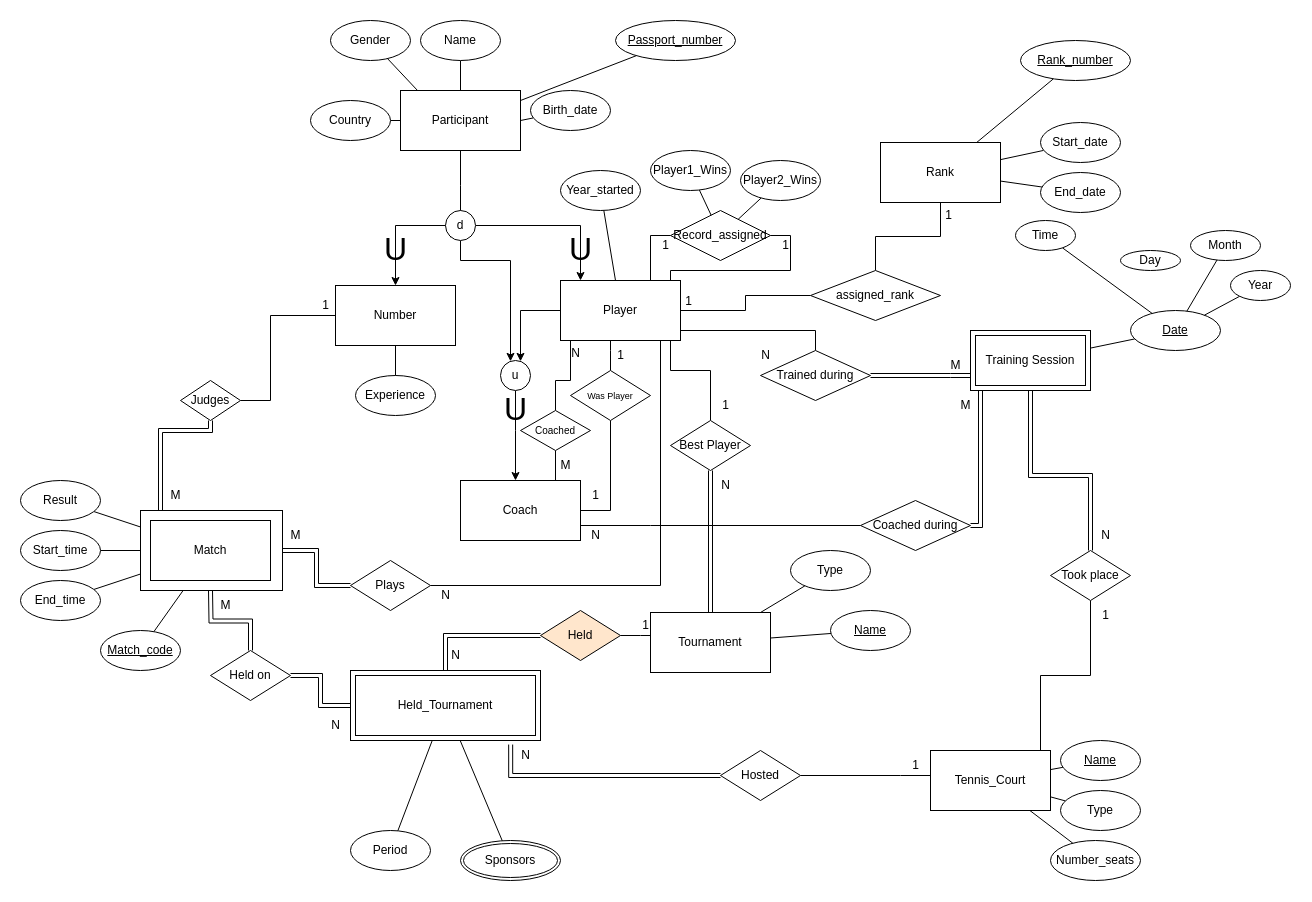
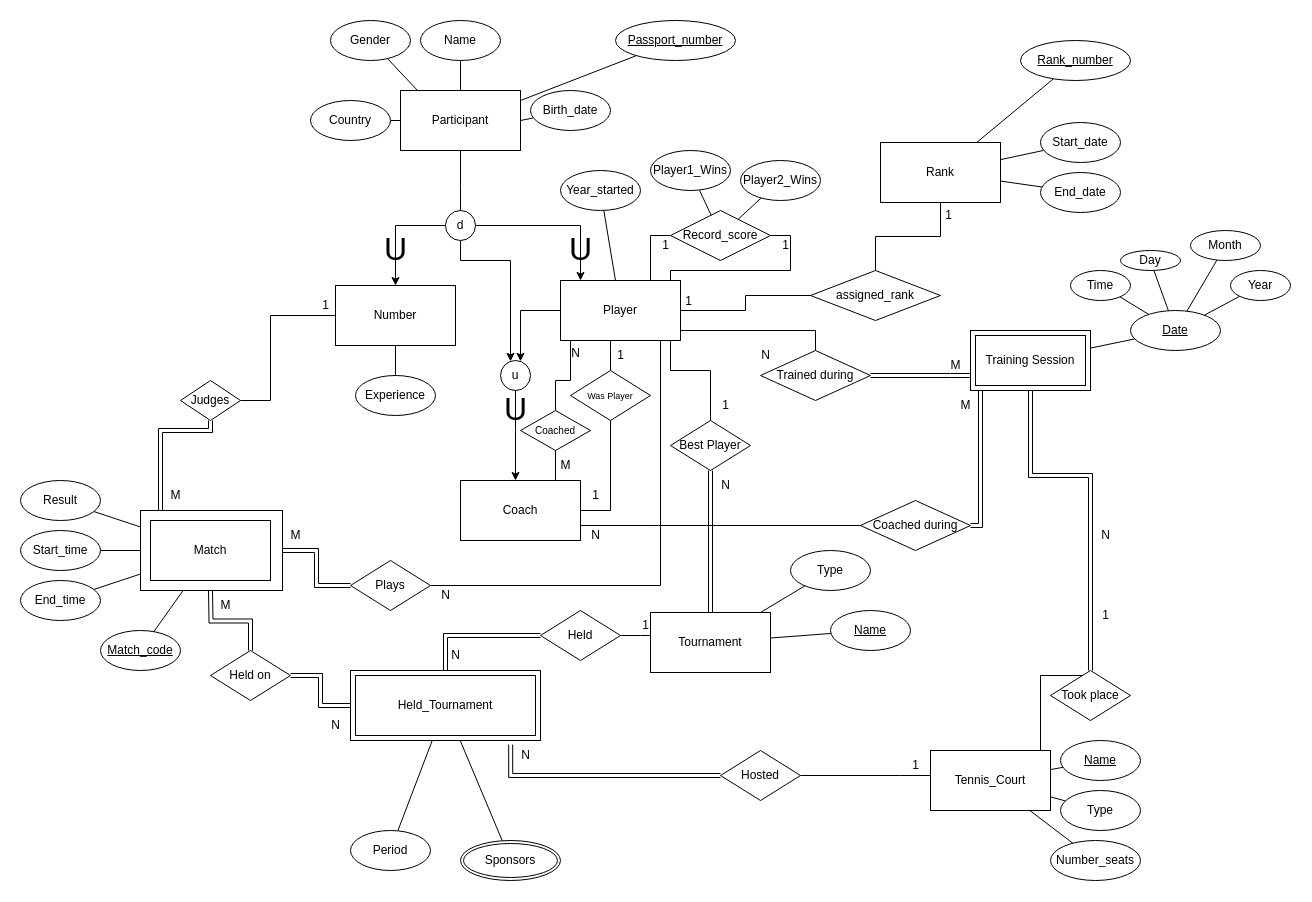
- <mxCell id="87" value="Record_assigned" style="rhombus;whiteSpace=wrap;html=1;" parent="1" vertex="1"><mxGeometry x="670" y="210" width="100" height="50" as="geometry" /></mxCell>
+ <mxCell id="87" value="Record_score" style="rhombus;whiteSpace=wrap;html=1;" parent="1" vertex="1"><mxGeometry x="670" y="210" width="100" height="50" as="geometry" /></mxCell>
- <mxCell id="125" value="Time" style="ellipse;whiteSpace=wrap;html=1;align=center;" vertex="1" parent="1"><mxGeometry x="1015" y="220" width="60" height="30" as="geometry" /></mxCell>
+ <mxCell id="125" value="Time" style="ellipse;whiteSpace=wrap;html=1;align=center;" vertex="1" parent="1"><mxGeometry x="1070" y="270" width="60" height="30" as="geometry" /></mxCell>
+ <mxCell id="118" style="rounded=0;orthogonalLoop=1;jettySize=auto;html=1;endArrow=none;endFill=0;" edge="1" parent="1" source="119" target="109"><mxGeometry relative="1" as="geometry" /></mxCell>
- <mxCell id="99" value="Took place" style="rhombus;whiteSpace=wrap;html=1;" parent="1" vertex="1"><mxGeometry x="1050" y="550" width="80" height="50" as="geometry" /></mxCell>
+ <mxCell id="99" value="Took place" style="rhombus;whiteSpace=wrap;html=1;" parent="1" vertex="1"><mxGeometry x="1050" y="670" width="80" height="50" as="geometry" /></mxCell>
- <mxCell id="140" value="Held" style="rhombus;whiteSpace=wrap;html=1;fillColor=#ffe6cc;" vertex="1" parent="1"><mxGeometry x="540" y="610" width="80" height="50" as="geometry" /></mxCell>
+ <mxCell id="140" value="Held" style="rhombus;whiteSpace=wrap;html=1;" vertex="1" parent="1"><mxGeometry x="540" y="610" width="80" height="50" as="geometry" /></mxCell>
